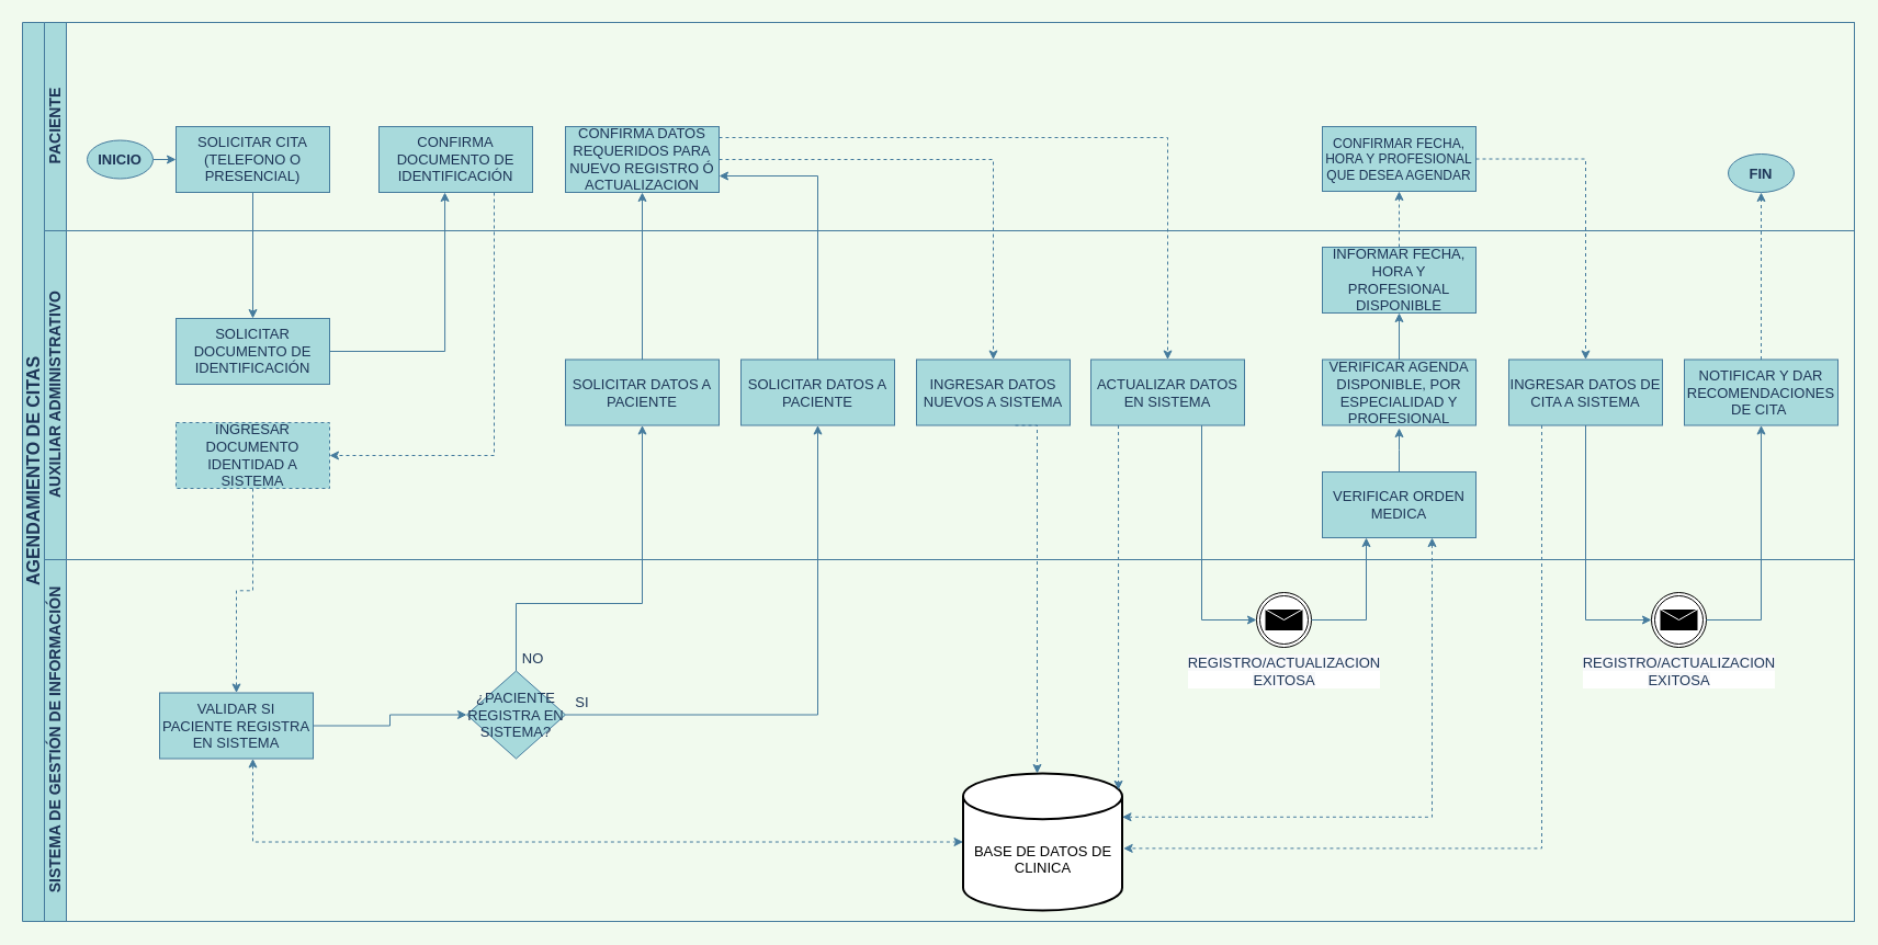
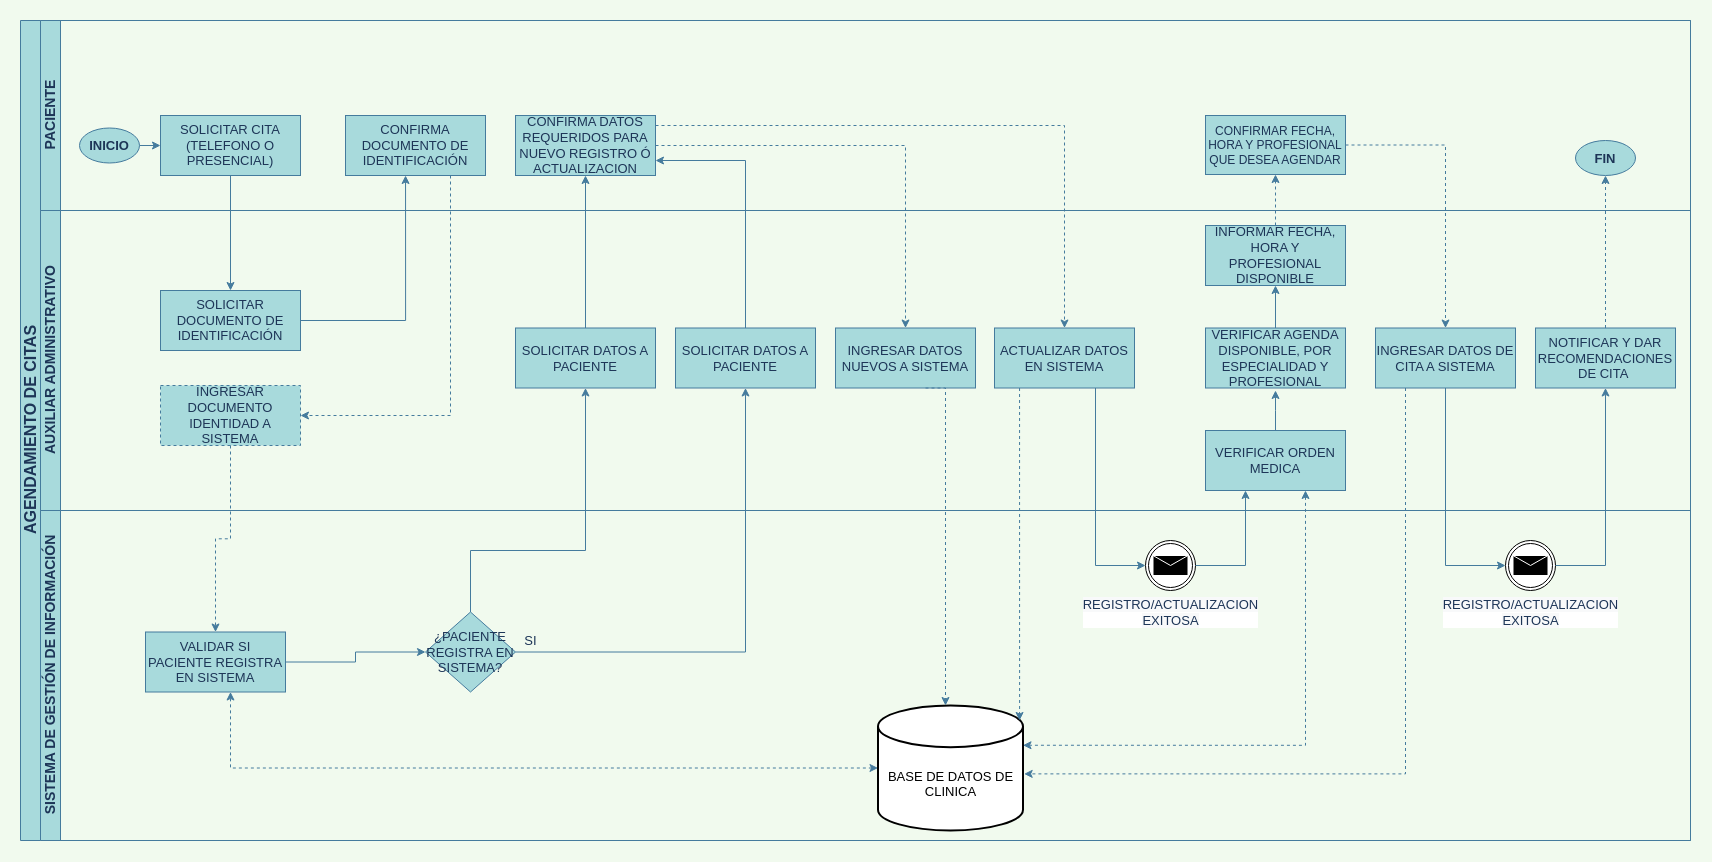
- <mxCell id="33" value="NO" style="text;html=1;align=center;verticalAlign=middle;resizable=1;points=[];autosize=1;strokeColor=none;fillColor=none;fontSize=13;fontColor=#1D3557;movable=1;rotatable=1;deletable=1;editable=1;connectable=1;" parent="31" vertex="1"><mxGeometry x="425" y="80" width="40" height="20" as="geometry" /></mxCell>
